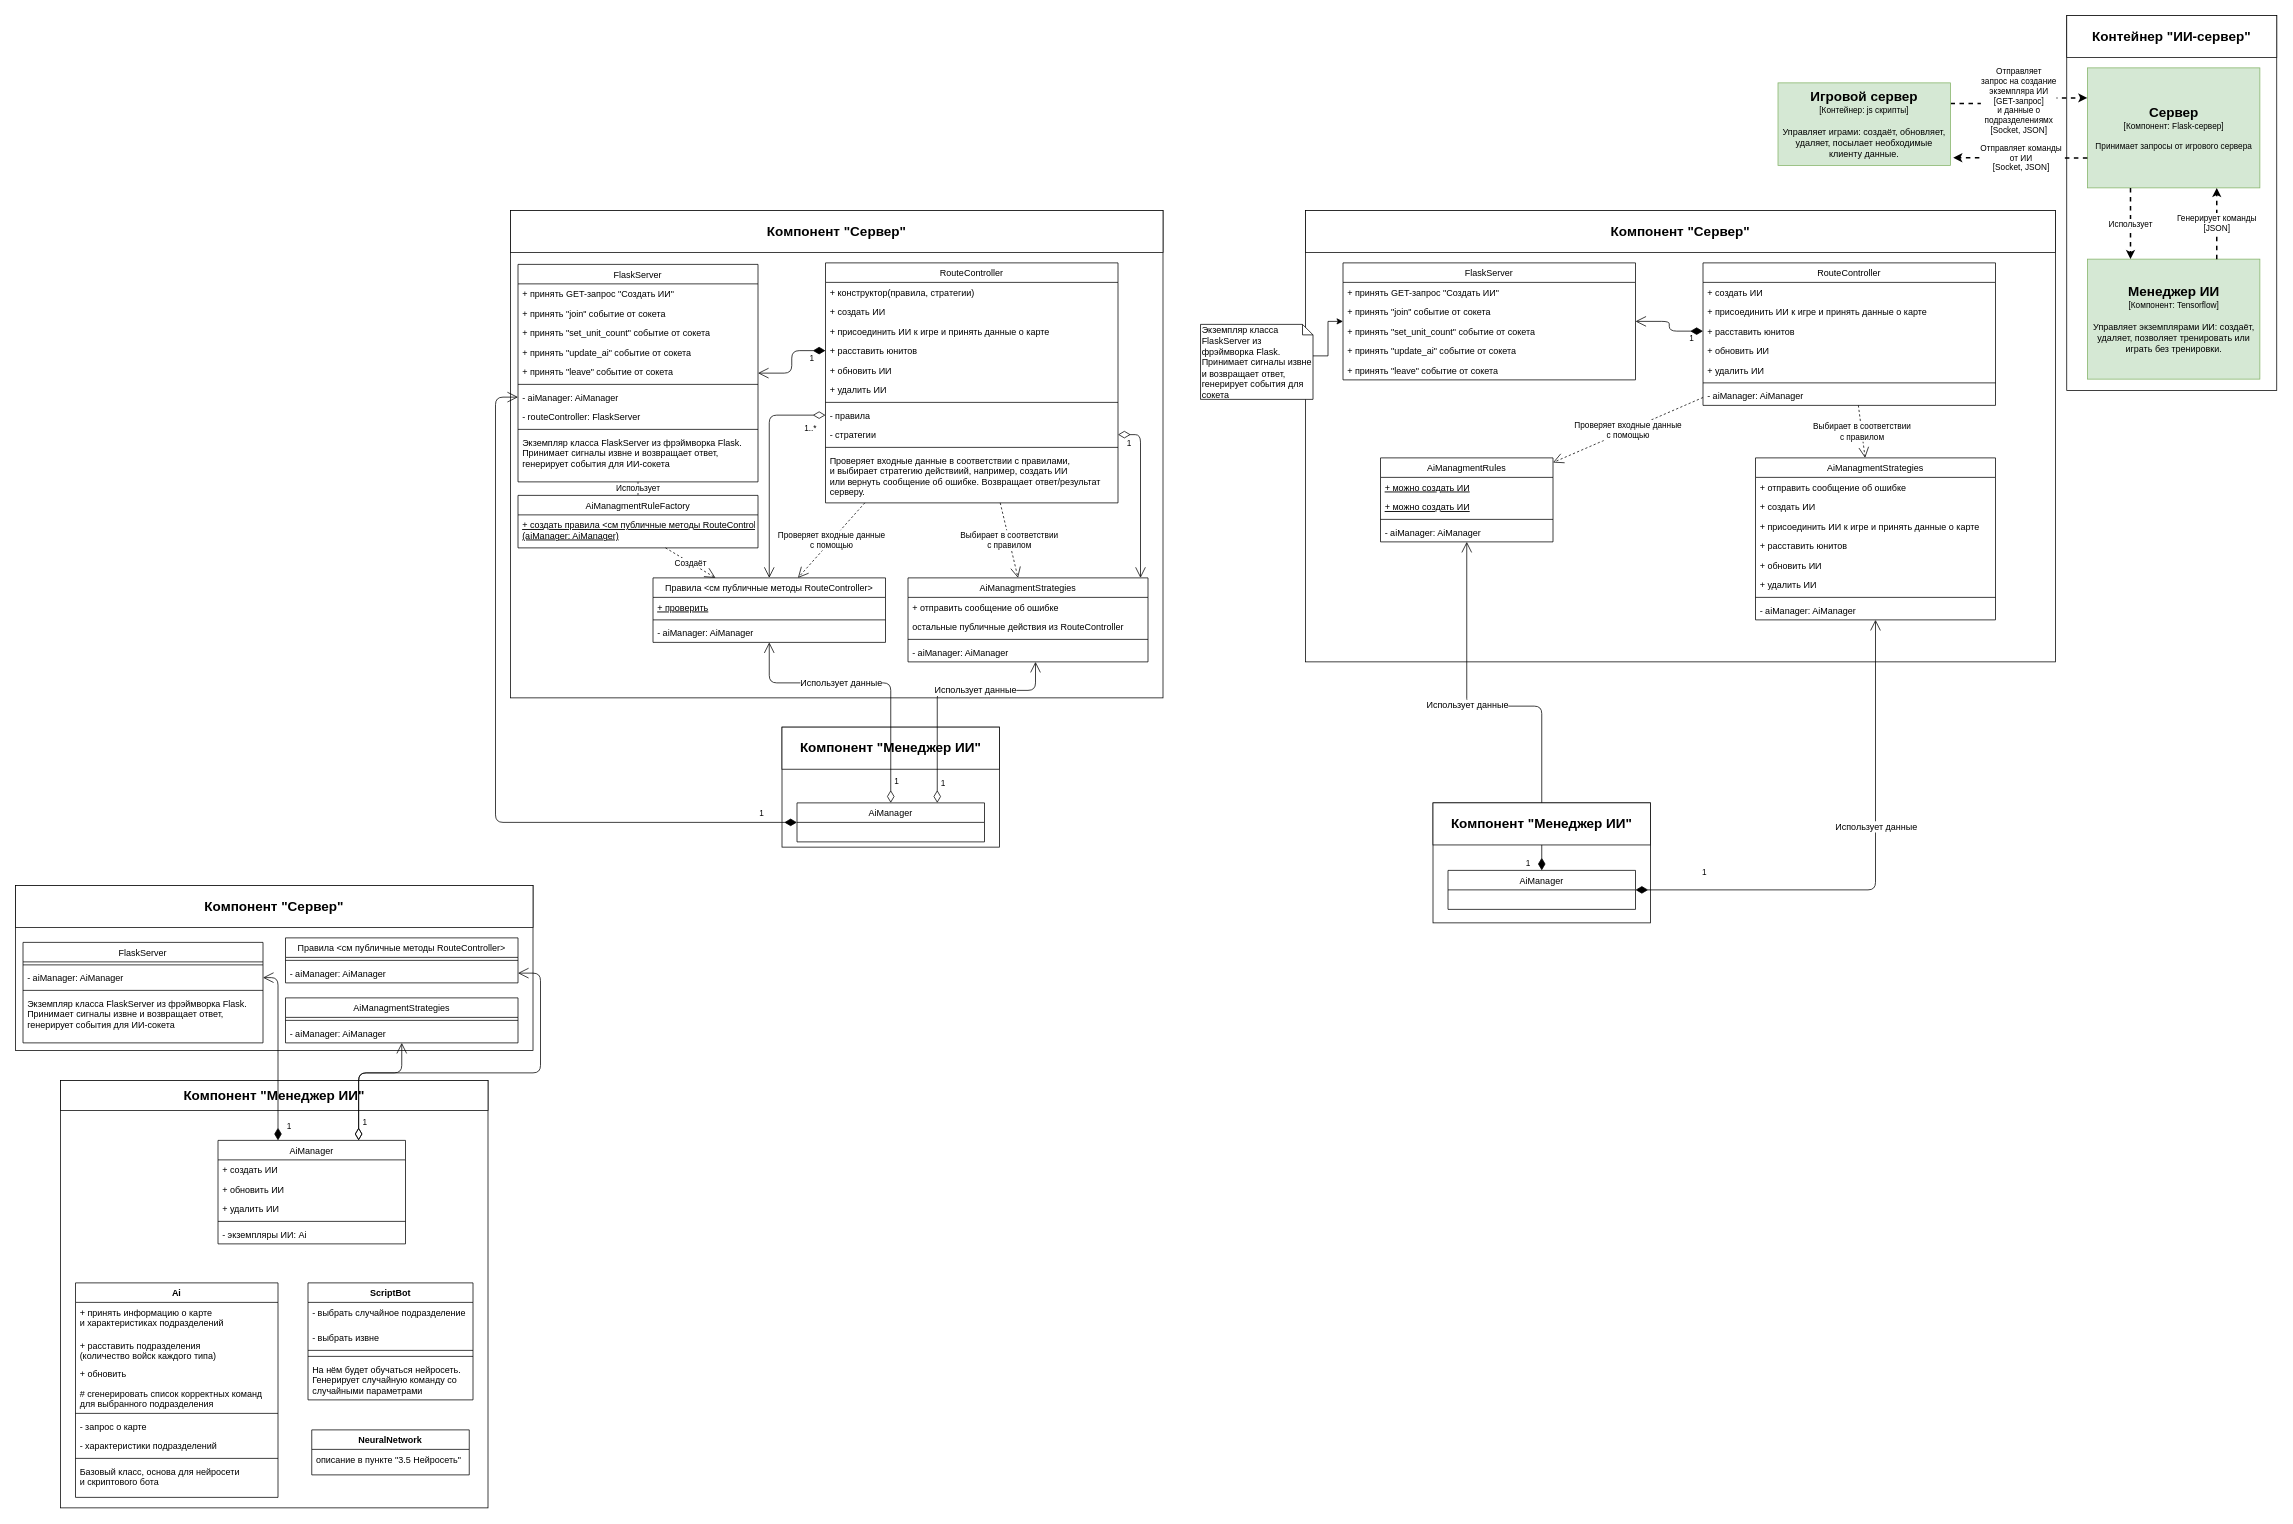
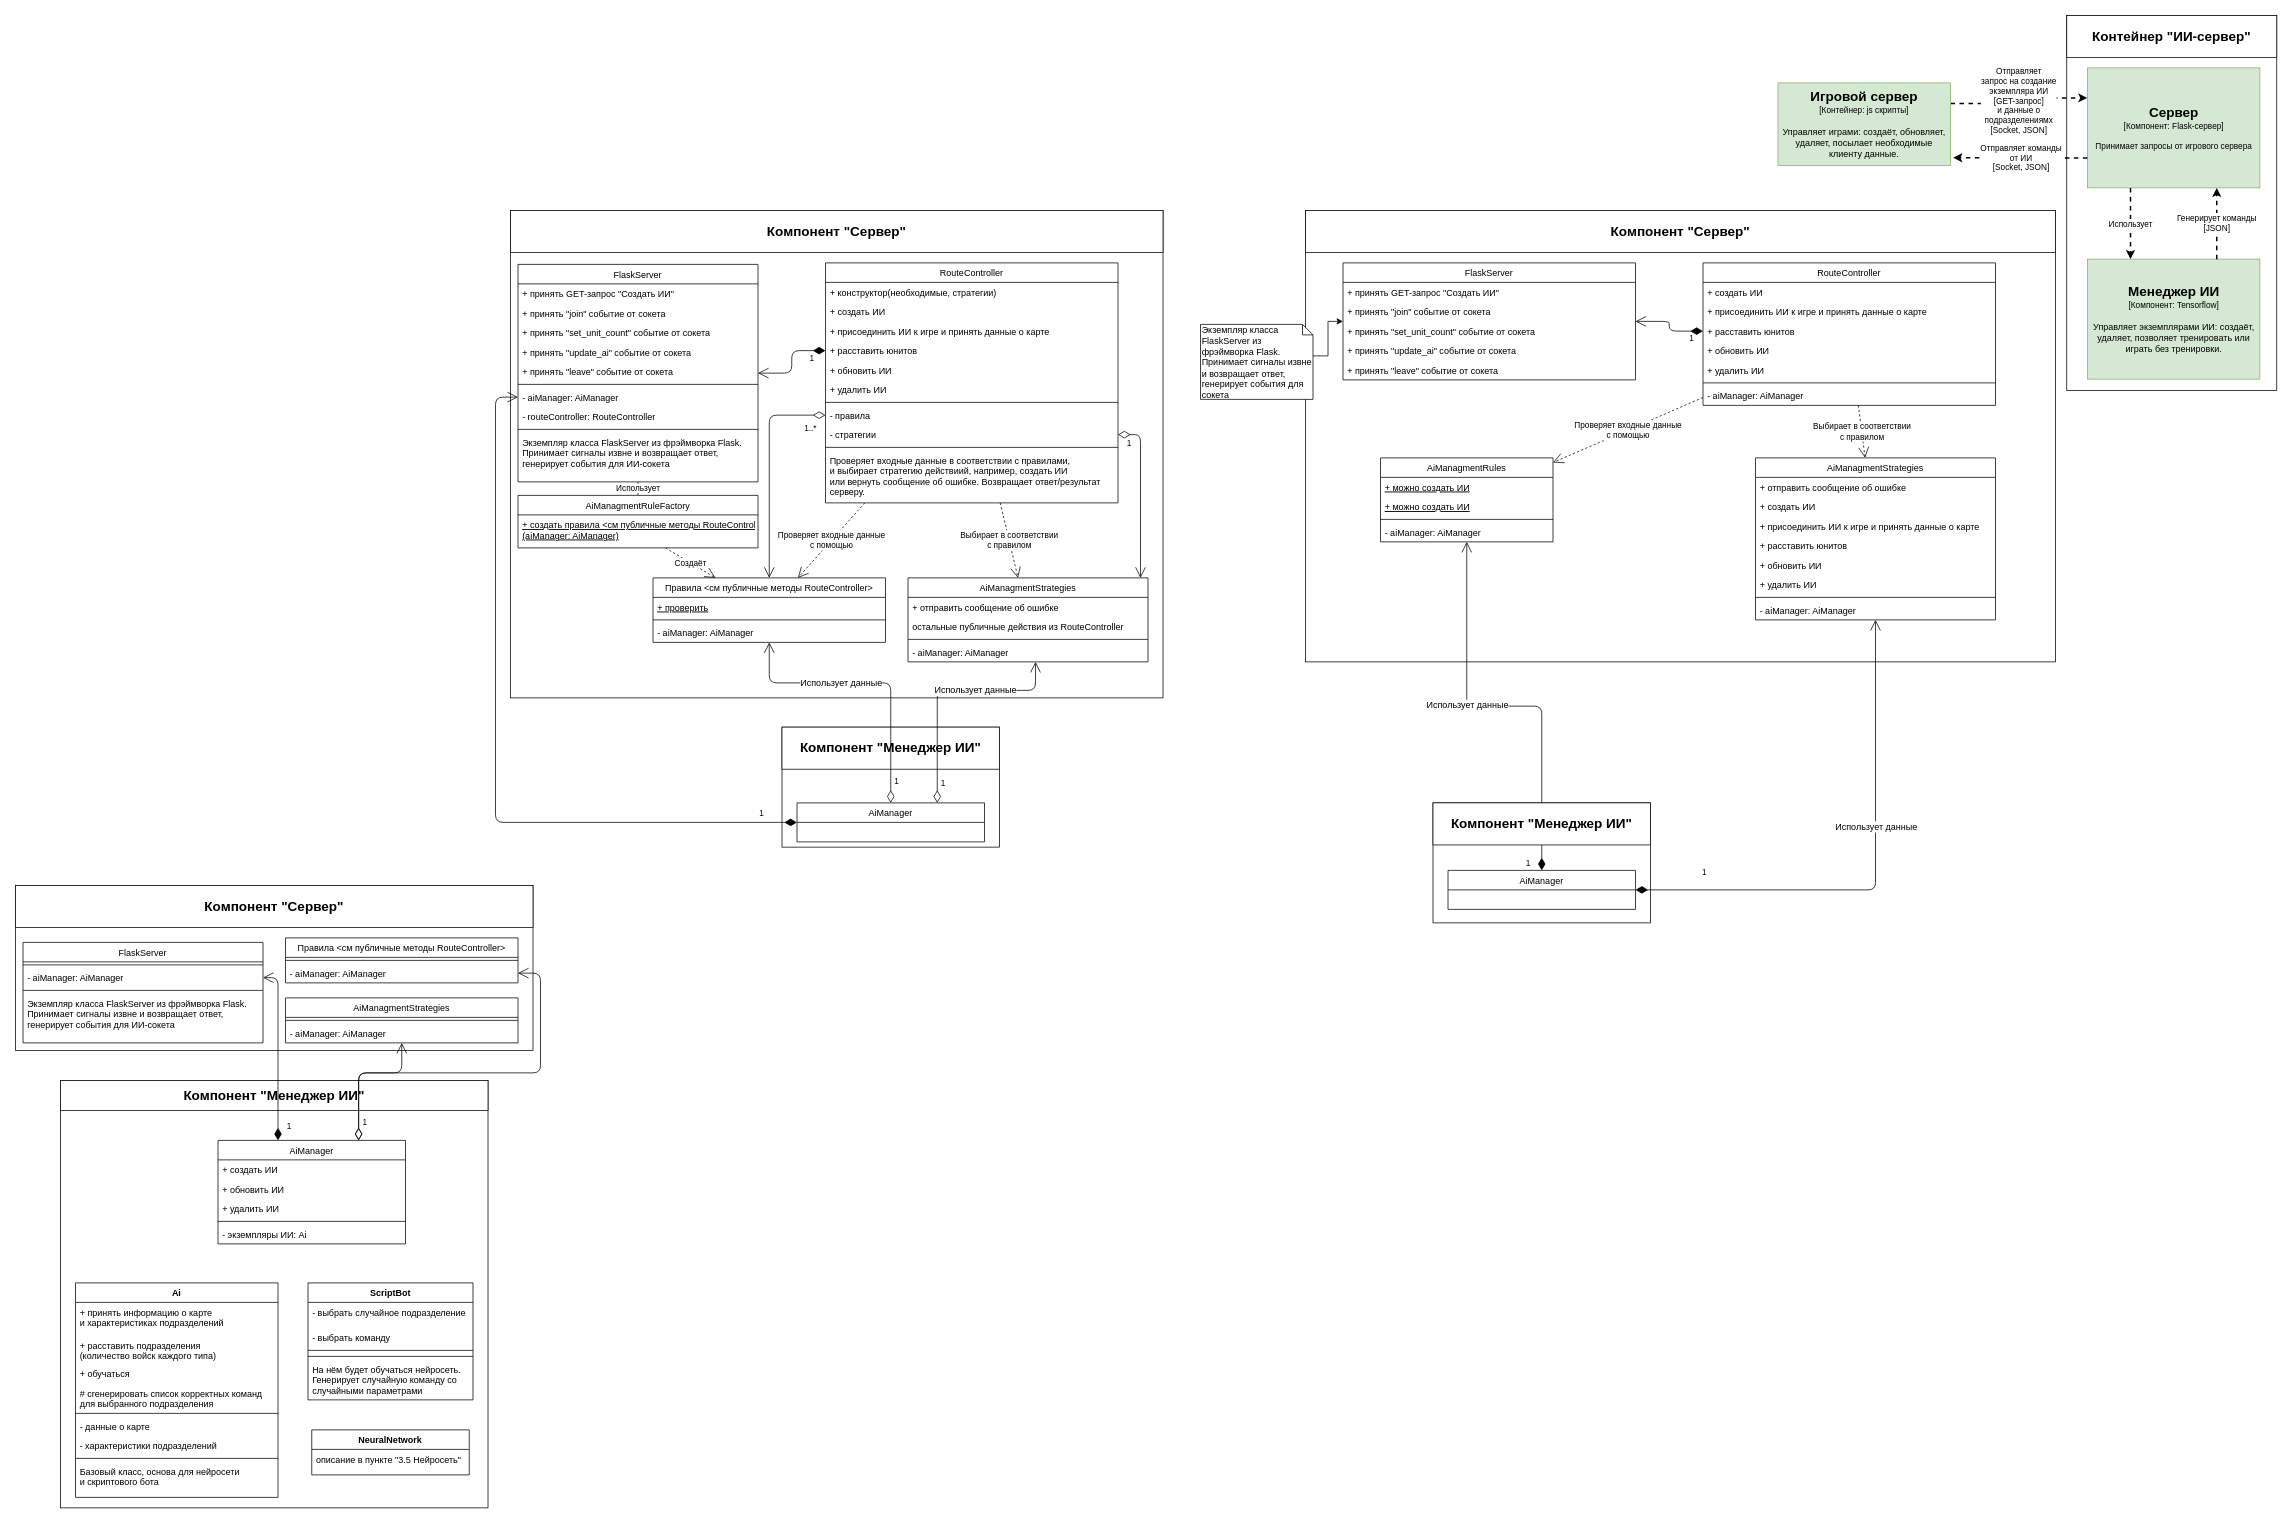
- <mxCell id="79" value="+ конструктор(правила, стратегии)" style="text;strokeColor=none;fillColor=none;align=left;verticalAlign=top;spacingLeft=4;spacingRight=4;overflow=hidden;rotatable=0;points=[[0,0.5],[1,0.5]];portConstraint=eastwest;fontStyle=0" parent="78" vertex="1"><mxGeometry y="26" width="390" height="26" as="geometry" /></mxCell>
+ <mxCell id="79" value="+ конструктор(необходимые, стратегии)" style="text;strokeColor=none;fillColor=none;align=left;verticalAlign=top;spacingLeft=4;spacingRight=4;overflow=hidden;rotatable=0;points=[[0,0.5],[1,0.5]];portConstraint=eastwest;fontStyle=0" parent="78" vertex="1"><mxGeometry y="26" width="390" height="26" as="geometry" /></mxCell>
- <mxCell id="75" value="- routeController: FlaskServer" style="text;strokeColor=none;fillColor=none;align=left;verticalAlign=top;spacingLeft=4;spacingRight=4;overflow=hidden;rotatable=0;points=[[0,0.5],[1,0.5]];portConstraint=eastwest;" parent="67" vertex="1"><mxGeometry y="190" width="320" height="26" as="geometry" /></mxCell>
+ <mxCell id="75" value="- routeController: RouteController" style="text;strokeColor=none;fillColor=none;align=left;verticalAlign=top;spacingLeft=4;spacingRight=4;overflow=hidden;rotatable=0;points=[[0,0.5],[1,0.5]];portConstraint=eastwest;" parent="67" vertex="1"><mxGeometry y="190" width="320" height="26" as="geometry" /></mxCell>
- <mxCell id="143" value="- выбрать извне" style="text;strokeColor=none;fillColor=none;align=left;verticalAlign=top;spacingLeft=4;spacingRight=4;overflow=hidden;rotatable=0;points=[[0,0.5],[1,0.5]];portConstraint=eastwest;" vertex="1" parent="141"><mxGeometry y="60" width="220" height="26" as="geometry" /></mxCell>
+ <mxCell id="143" value="- выбрать команду" style="text;strokeColor=none;fillColor=none;align=left;verticalAlign=top;spacingLeft=4;spacingRight=4;overflow=hidden;rotatable=0;points=[[0,0.5],[1,0.5]];portConstraint=eastwest;" vertex="1" parent="141"><mxGeometry y="60" width="220" height="26" as="geometry" /></mxCell>
- <mxCell id="132" value="+ обновить" style="text;strokeColor=none;fillColor=none;align=left;verticalAlign=top;spacingLeft=4;spacingRight=4;overflow=hidden;rotatable=0;points=[[0,0.5],[1,0.5]];portConstraint=eastwest;" vertex="1" parent="129"><mxGeometry y="108" width="270" height="26" as="geometry" /></mxCell>
+ <mxCell id="132" value="+ обучаться" style="text;strokeColor=none;fillColor=none;align=left;verticalAlign=top;spacingLeft=4;spacingRight=4;overflow=hidden;rotatable=0;points=[[0,0.5],[1,0.5]];portConstraint=eastwest;" vertex="1" parent="129"><mxGeometry y="108" width="270" height="26" as="geometry" /></mxCell>
- <mxCell id="135" value="- запрос о карте" style="text;strokeColor=none;fillColor=none;align=left;verticalAlign=top;spacingLeft=4;spacingRight=4;overflow=hidden;rotatable=0;points=[[0,0.5],[1,0.5]];portConstraint=eastwest;" vertex="1" parent="129"><mxGeometry y="178" width="270" height="26" as="geometry" /></mxCell>
+ <mxCell id="135" value="- данные о карте" style="text;strokeColor=none;fillColor=none;align=left;verticalAlign=top;spacingLeft=4;spacingRight=4;overflow=hidden;rotatable=0;points=[[0,0.5],[1,0.5]];portConstraint=eastwest;" vertex="1" parent="129"><mxGeometry y="178" width="270" height="26" as="geometry" /></mxCell>
